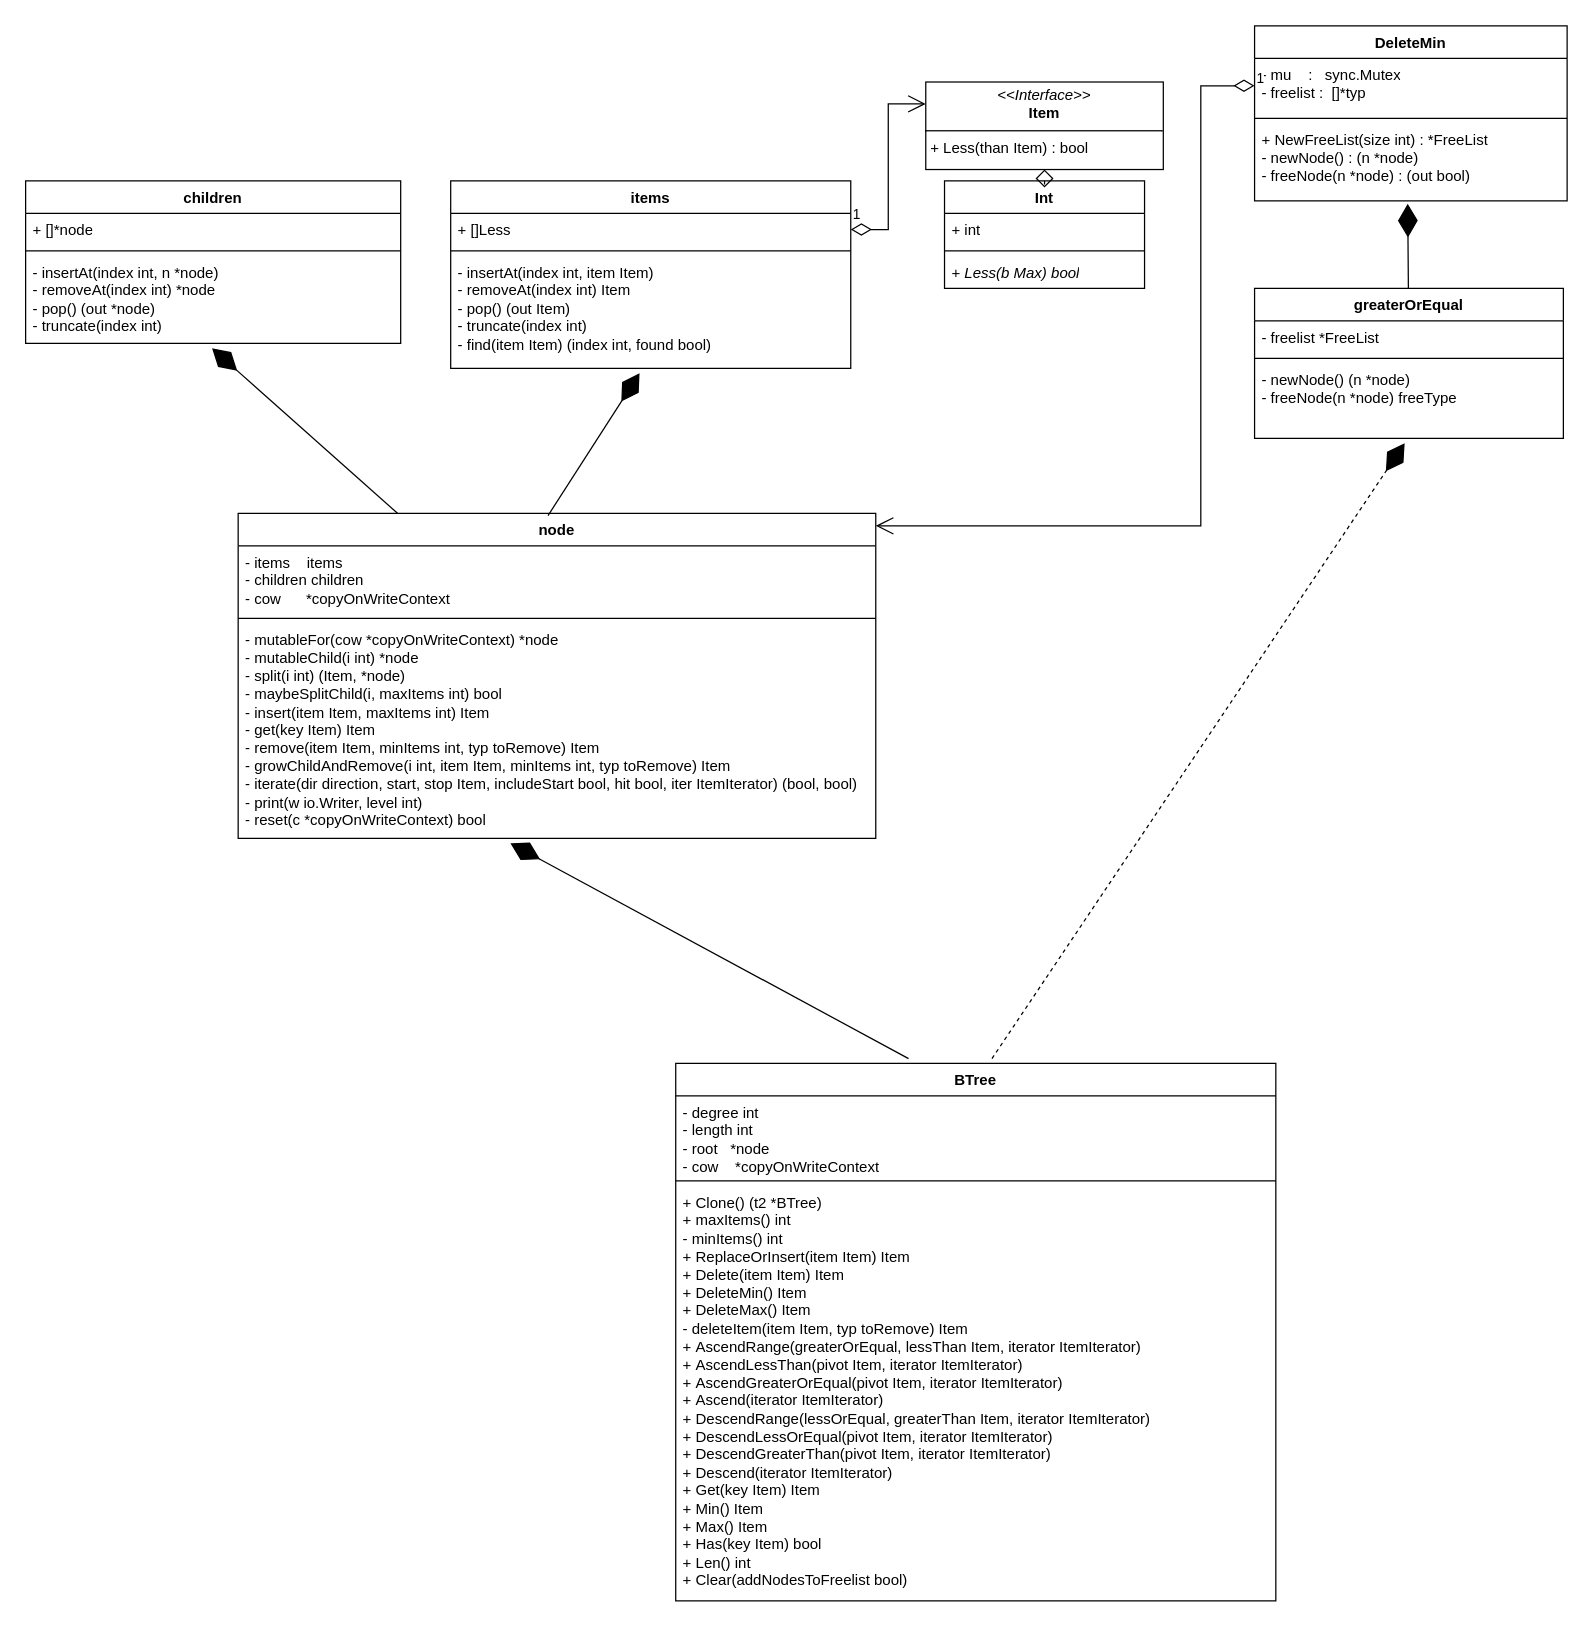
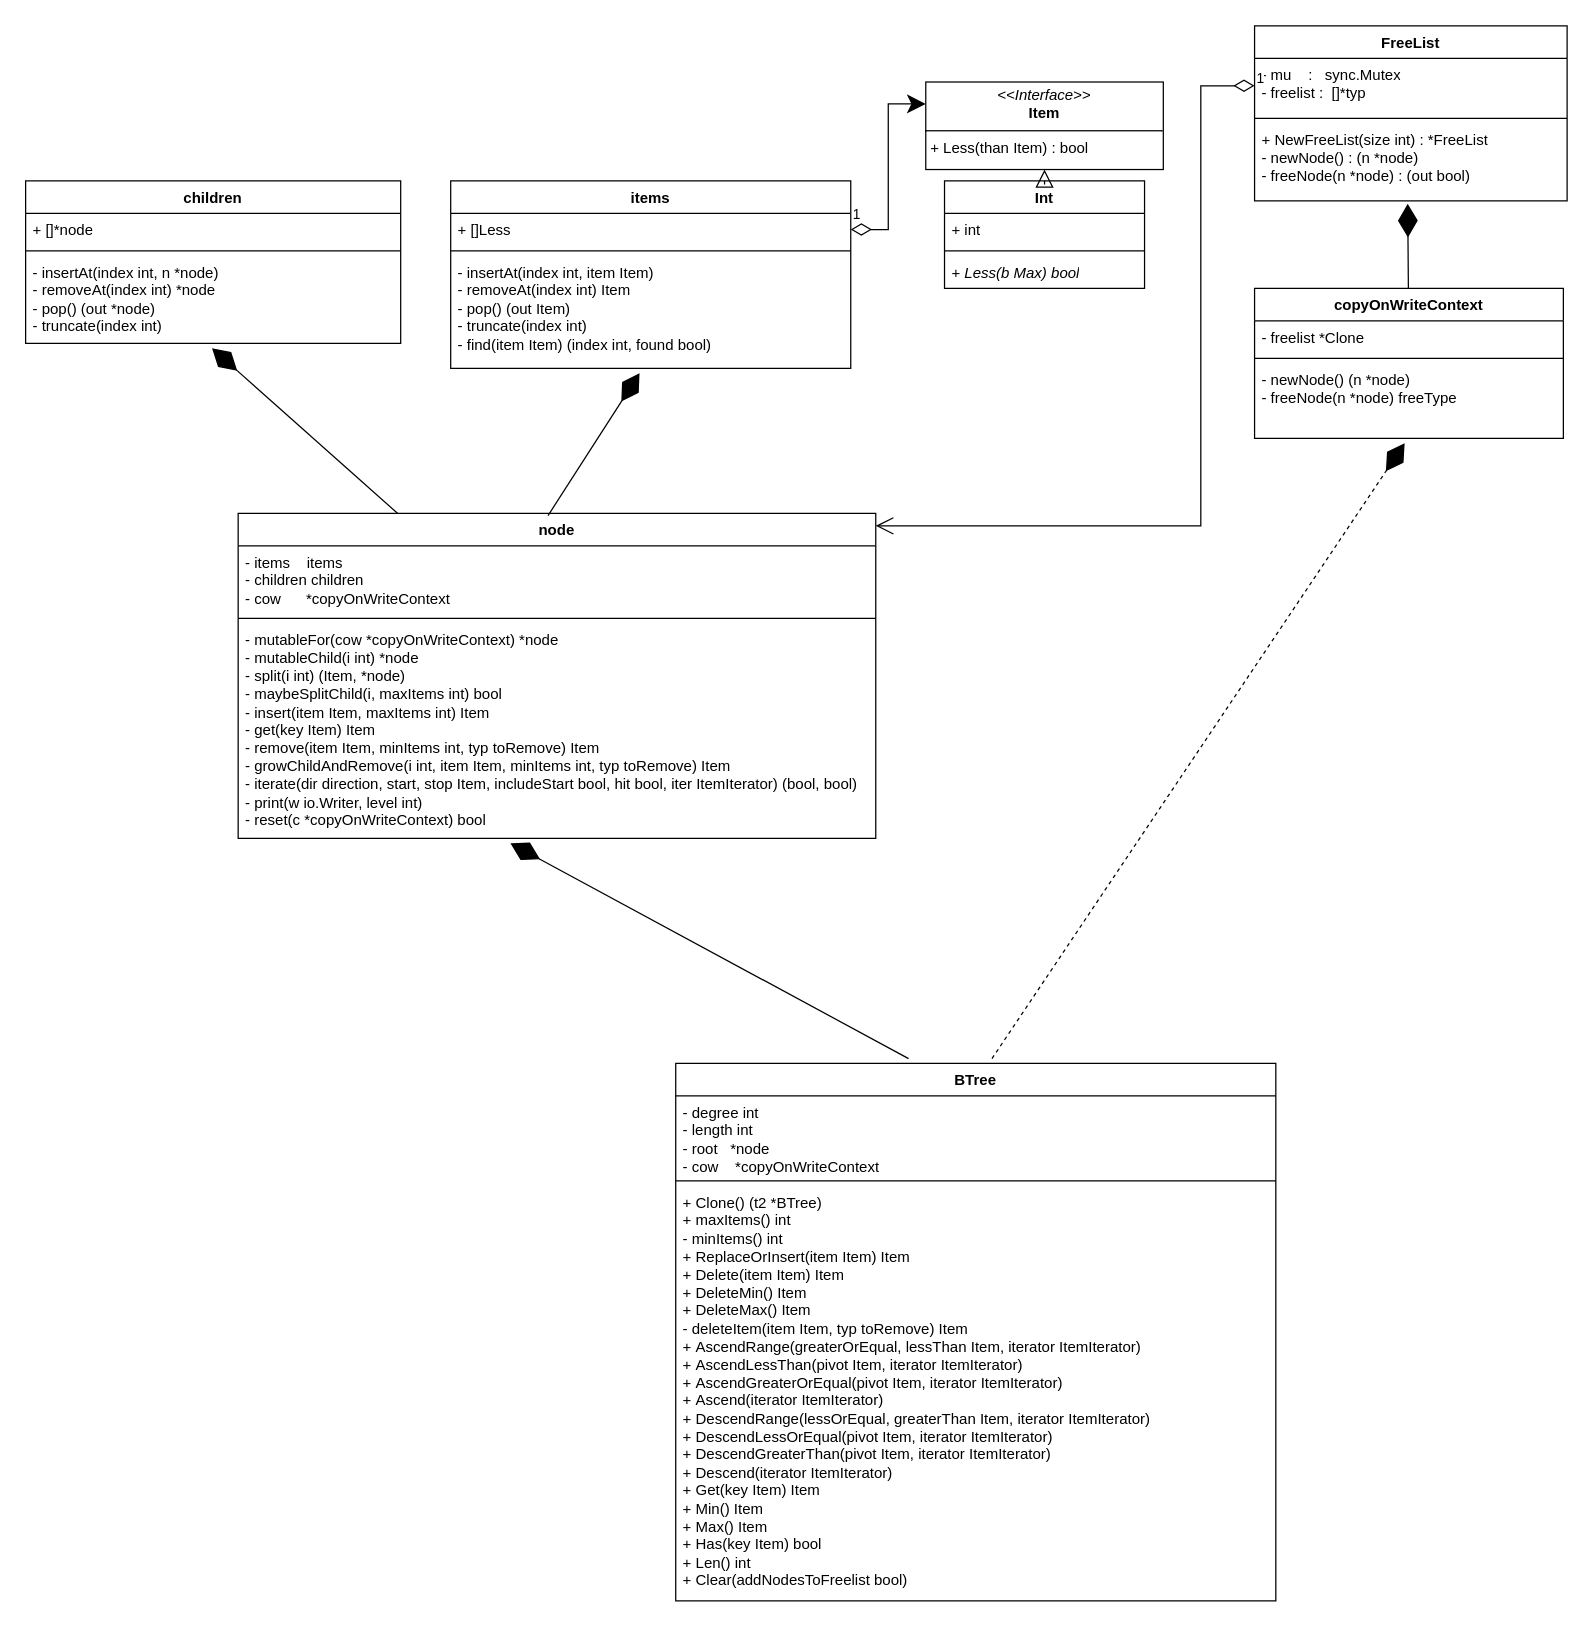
- <mxCell id="3" value="DeleteMin" style="swimlane;fontStyle=1;align=center;verticalAlign=top;childLayout=stackLayout;horizontal=1;startSize=26;horizontalStack=0;resizeParent=1;resizeParentMax=0;resizeLast=0;collapsible=1;marginBottom=0;whiteSpace=wrap;html=1;" vertex="1" parent="1"><mxGeometry x="1003" y="20" width="250" height="140" as="geometry" /></mxCell>
+ <mxCell id="3" value="FreeList" style="swimlane;fontStyle=1;align=center;verticalAlign=top;childLayout=stackLayout;horizontal=1;startSize=26;horizontalStack=0;resizeParent=1;resizeParentMax=0;resizeLast=0;collapsible=1;marginBottom=0;whiteSpace=wrap;html=1;" vertex="1" parent="1"><mxGeometry x="1003" y="20" width="250" height="140" as="geometry" /></mxCell>
- <mxCell id="36" value="1" style="endArrow=open;html=1;endSize=12;startArrow=diamondThin;startSize=14;startFill=0;edgeStyle=orthogonalEdgeStyle;align=left;verticalAlign=bottom;rounded=0;exitX=1;exitY=0.5;exitDx=0;exitDy=0;entryX=0;entryY=0.25;entryDx=0;entryDy=0;" edge="1" parent="1" source="8" target="2"><mxGeometry x="-1" y="3" relative="1" as="geometry"><mxPoint x="730" y="380" as="sourcePoint" /><mxPoint x="890" y="380" as="targetPoint" /></mxGeometry></mxCell>
+ <mxCell id="36" value="1" style="endArrow=classic;html=1;endSize=12;startArrow=diamondThin;startSize=14;startFill=0;edgeStyle=orthogonalEdgeStyle;align=left;verticalAlign=bottom;rounded=0;exitX=1;exitY=0.5;exitDx=0;exitDy=0;entryX=0;entryY=0.25;entryDx=0;entryDy=0;" edge="1" parent="1" source="8" target="2"><mxGeometry x="-1" y="3" relative="1" as="geometry"><mxPoint x="730" y="380" as="sourcePoint" /><mxPoint x="890" y="380" as="targetPoint" /></mxGeometry></mxCell>
- <mxCell id="31" value="" style="endArrow=diamond;dashed=1;endFill=0;endSize=12;html=1;rounded=0;entryX=0.5;entryY=1;entryDx=0;entryDy=0;exitX=0.5;exitY=0;exitDx=0;exitDy=0;" edge="1" parent="1" source="27" target="2"><mxGeometry width="160" relative="1" as="geometry"><mxPoint x="840" y="280" as="sourcePoint" /><mxPoint x="1000" y="280" as="targetPoint" /></mxGeometry></mxCell>
+ <mxCell id="31" value="" style="endArrow=block;dashed=1;endFill=0;endSize=12;html=1;rounded=0;entryX=0.5;entryY=1;entryDx=0;entryDy=0;exitX=0.5;exitY=0;exitDx=0;exitDy=0;" edge="1" parent="1" source="27" target="2"><mxGeometry width="160" relative="1" as="geometry"><mxPoint x="840" y="280" as="sourcePoint" /><mxPoint x="1000" y="280" as="targetPoint" /></mxGeometry></mxCell>
- <mxCell id="23" value="greaterOrEqual" style="swimlane;fontStyle=1;align=center;verticalAlign=top;childLayout=stackLayout;horizontal=1;startSize=26;horizontalStack=0;resizeParent=1;resizeParentMax=0;resizeLast=0;collapsible=1;marginBottom=0;whiteSpace=wrap;html=1;" vertex="1" parent="1"><mxGeometry x="1003" width="247" height="120" as="geometry" y="230" /></mxCell>
+ <mxCell id="23" value="copyOnWriteContext" style="swimlane;fontStyle=1;align=center;verticalAlign=top;childLayout=stackLayout;horizontal=1;startSize=26;horizontalStack=0;resizeParent=1;resizeParentMax=0;resizeLast=0;collapsible=1;marginBottom=0;whiteSpace=wrap;html=1;" vertex="1" parent="1"><mxGeometry x="1003" width="247" height="120" as="geometry" y="230" /></mxCell>
- <mxCell id="24" value="-&amp;nbsp;freelist *FreeList" style="text;strokeColor=none;fillColor=none;align=left;verticalAlign=top;spacingLeft=4;spacingRight=4;overflow=hidden;rotatable=0;points=[[0,0.5],[1,0.5]];portConstraint=eastwest;whiteSpace=wrap;html=1;" vertex="1" parent="23"><mxGeometry y="26" width="247" height="26" as="geometry" /></mxCell>
+ <mxCell id="24" value="-&amp;nbsp;freelist *Clone" style="text;strokeColor=none;fillColor=none;align=left;verticalAlign=top;spacingLeft=4;spacingRight=4;overflow=hidden;rotatable=0;points=[[0,0.5],[1,0.5]];portConstraint=eastwest;whiteSpace=wrap;html=1;" vertex="1" parent="23"><mxGeometry y="26" width="247" height="26" as="geometry" /></mxCell>
